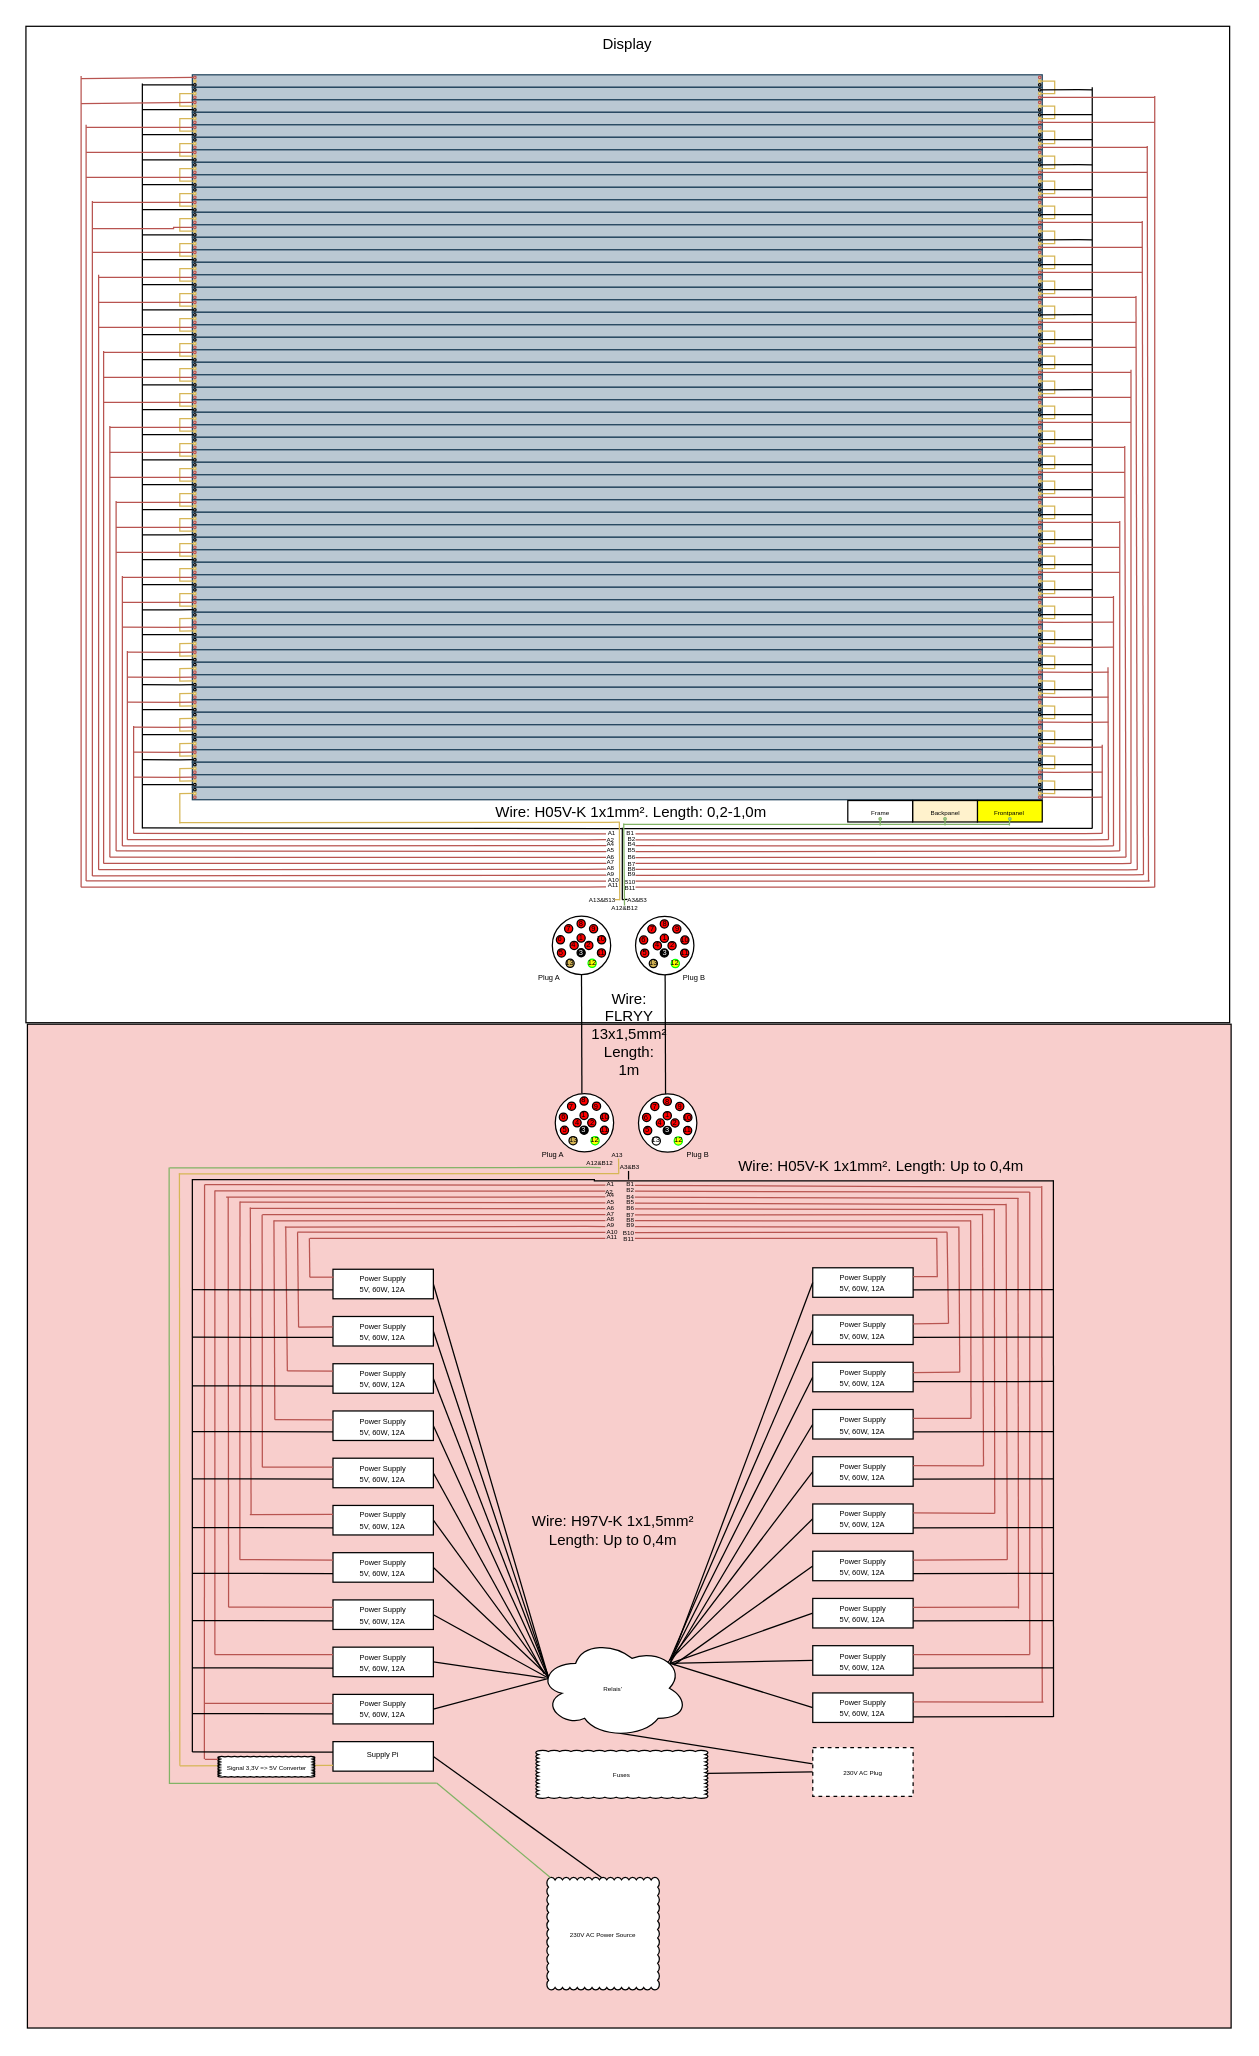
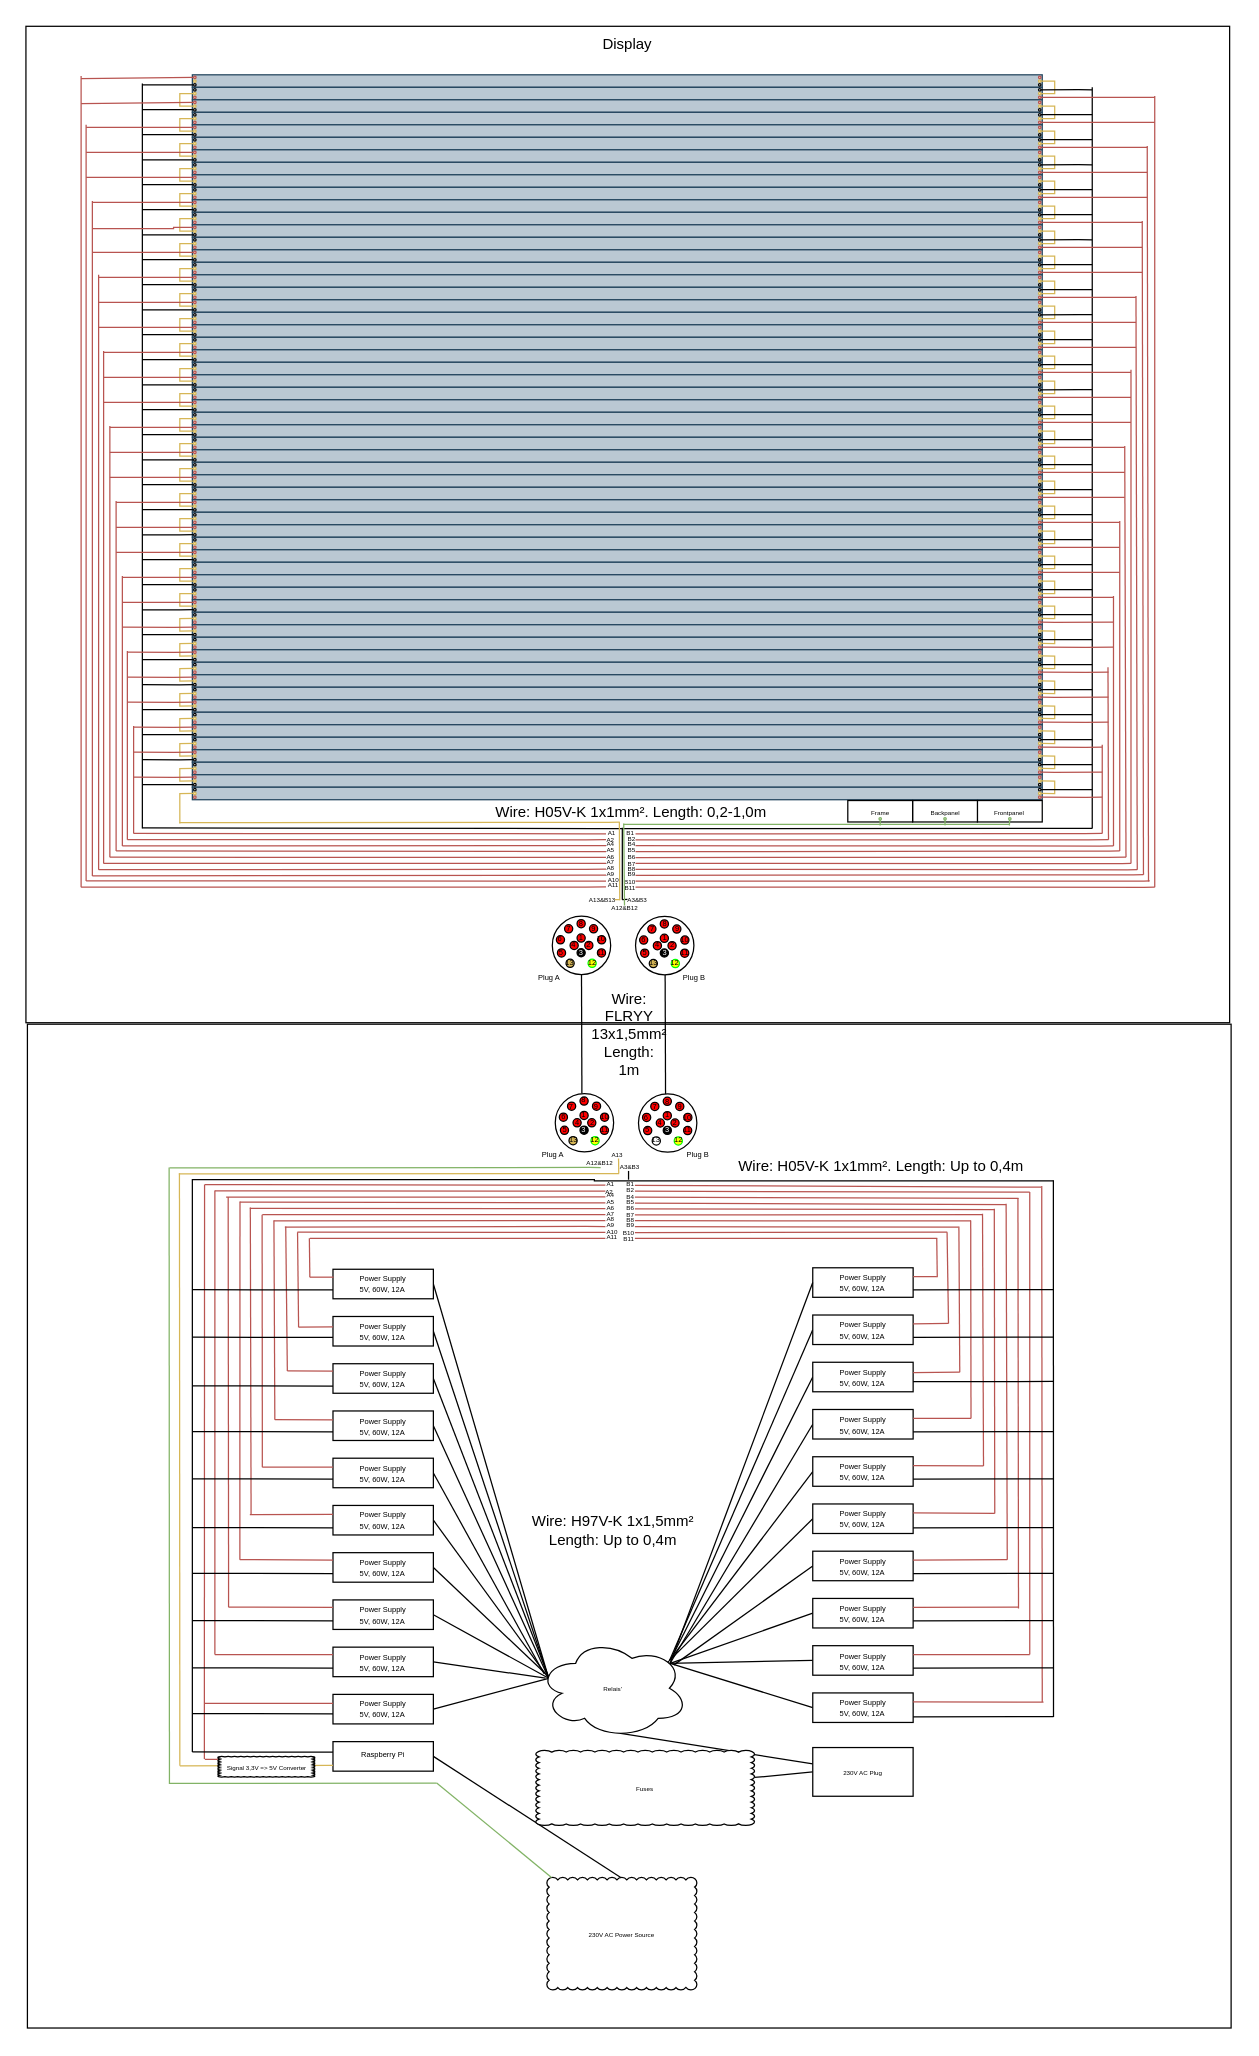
- <mxCell id="883" value="Backpanel" style="rounded=0;whiteSpace=wrap;html=1;fontSize=5;fillColor=#fff2cc;" parent="1" vertex="1"><mxGeometry x="729.521" y="640.001" width="51.86" height="17.16" as="geometry" /></mxCell>
+ <mxCell id="883" value="Backpanel" style="rounded=0;whiteSpace=wrap;html=1;fontSize=5;" parent="1" vertex="1"><mxGeometry x="729.521" y="640.001" width="51.86" height="17.16" as="geometry" /></mxCell>
- <mxCell id="881" value="Frontpanel" style="rounded=0;whiteSpace=wrap;html=1;fontSize=5;fillColor=#ffff00;" parent="1" vertex="1"><mxGeometry x="781.38" y="640" width="51.86" height="17.16" as="geometry" /></mxCell>
+ <mxCell id="881" value="Frontpanel" style="rounded=0;whiteSpace=wrap;html=1;fontSize=5;" parent="1" vertex="1"><mxGeometry x="781.38" y="640" width="51.86" height="17.16" as="geometry" /></mxCell>
- <mxCell id="2" value="&#10;H07V-K&#10;&#10;" style="rounded=0;whiteSpace=wrap;html=1;verticalAlign=bottom;fillColor=#f8cecc;" parent="1" vertex="1"><mxGeometry x="21.27" y="818.96" width="963.08" height="803.15" as="geometry" /></mxCell>
+ <mxCell id="2" value="&#10;H07V-K&#10;&#10;" style="rounded=0;whiteSpace=wrap;html=1;verticalAlign=bottom;" parent="1" vertex="1"><mxGeometry x="21.27" y="818.96" width="963.08" height="803.15" as="geometry" /></mxCell>
- <mxCell id="868" value="&lt;p&gt;&lt;/p&gt;&lt;div style=&quot;text-align: justify;&quot;&gt;&lt;span style=&quot;font-size: 6px;&quot;&gt;Supply Pi&lt;/span&gt;&lt;/div&gt;&lt;p&gt;&lt;/p&gt;" style="rounded=0;whiteSpace=wrap;html=1;spacing=0;spacingTop=-5;" parent="1" vertex="1"><mxGeometry x="265.757" y="1392.977" width="80.32" height="23.62" as="geometry" /></mxCell>
+ <mxCell id="868" value="&lt;p&gt;&lt;/p&gt;&lt;div style=&quot;text-align: justify;&quot;&gt;&lt;span style=&quot;font-size: 6px;&quot;&gt;Raspberry Pi&lt;/span&gt;&lt;/div&gt;&lt;p&gt;&lt;/p&gt;" style="rounded=0;whiteSpace=wrap;html=1;spacing=0;spacingTop=-5;" parent="1" vertex="1"><mxGeometry x="265.757" y="1392.977" width="80.32" height="23.62" as="geometry" /></mxCell>
- <mxCell id="877" value="230V AC Plug" style="whiteSpace=wrap;html=1;fontSize=5;dashed=1;" parent="1" vertex="1"><mxGeometry x="649.63" y="1397.71" width="80.3" height="38.97" as="geometry" /></mxCell>
+ <mxCell id="877" value="230V AC Plug" style="whiteSpace=wrap;html=1;fontSize=5;" parent="1" vertex="1"><mxGeometry x="649.63" y="1397.71" width="80.3" height="38.97" as="geometry" /></mxCell>
- <mxCell id="875" value="Fuses" style="whiteSpace=wrap;html=1;shape=mxgraph.basic.cloud_rect;fontSize=5;" parent="1" vertex="1"><mxGeometry x="428.04" y="1400.07" width="137.7" height="38.23" as="geometry" /></mxCell>
+ <mxCell id="875" value="Fuses" style="whiteSpace=wrap;html=1;shape=mxgraph.basic.cloud_rect;fontSize=5;" parent="1" vertex="1"><mxGeometry x="428.04" y="1400.07" width="175" height="60" as="geometry" /></mxCell>
- <mxCell id="874" value="230V AC Power Source" style="whiteSpace=wrap;html=1;shape=mxgraph.basic.cloud_rect;fontSize=5;" parent="1" vertex="1"><mxGeometry x="436.89" y="1501.64" width="90" height="90" as="geometry" /></mxCell>
+ <mxCell id="874" value="230V AC Power Source" style="whiteSpace=wrap;html=1;shape=mxgraph.basic.cloud_rect;fontSize=5;" parent="1" vertex="1"><mxGeometry x="436.89" y="1501.64" width="120" height="90" as="geometry" /></mxCell>
